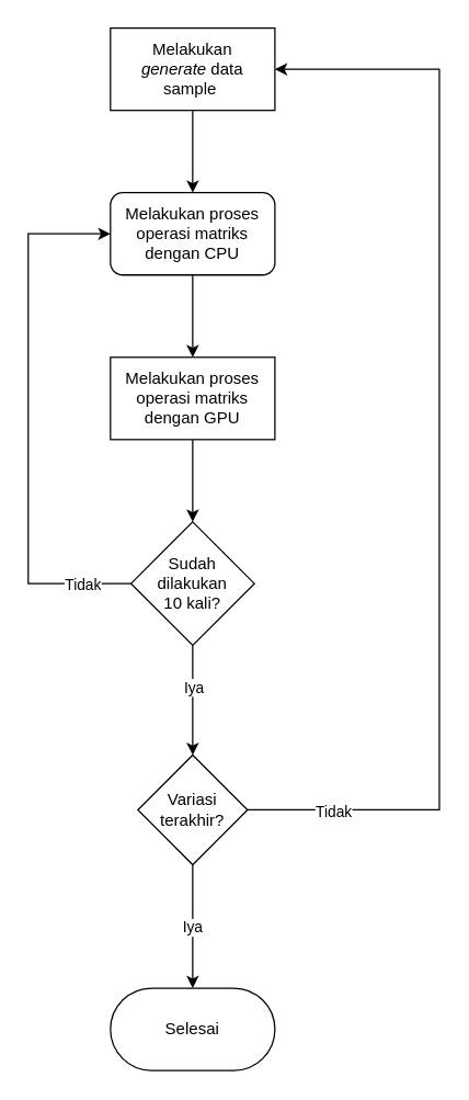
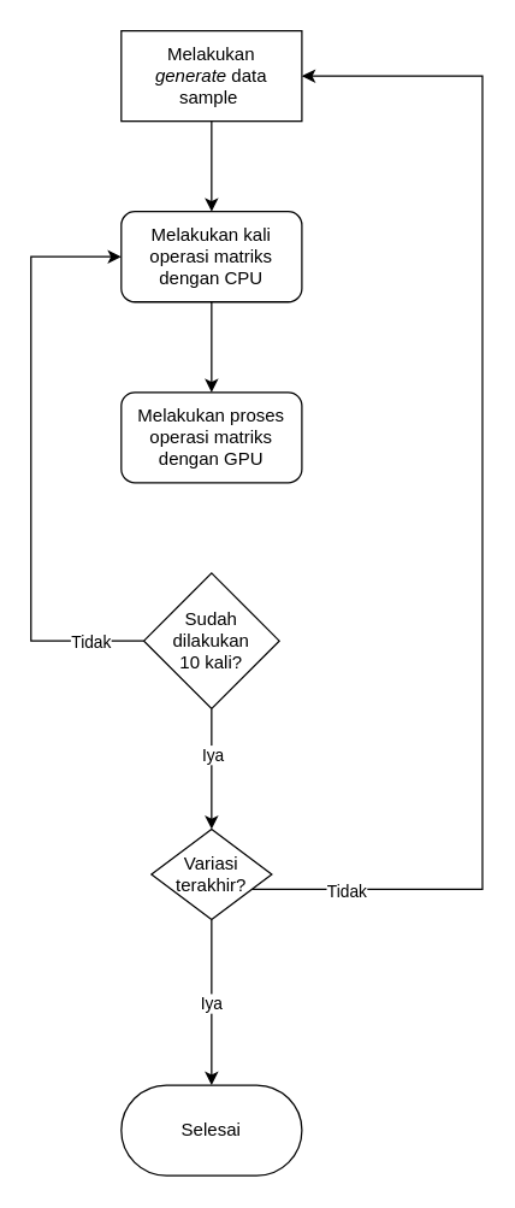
- <mxCell id="5" value="Melakukan proses operasi matriks dengan CPU" style="rounded=1;whiteSpace=wrap;html=1;" vertex="1" parent="1"><mxGeometry x="80" y="140" width="120" height="60" as="geometry" /></mxCell>
+ <mxCell id="5" value="Melakukan kali operasi matriks dengan CPU" style="rounded=1;whiteSpace=wrap;html=1;" vertex="1" parent="1"><mxGeometry x="80" y="140" width="120" height="60" as="geometry" /></mxCell>
- <mxCell id="7" value="Melakukan proses operasi matriks dengan GPU" style="whiteSpace=wrap;html=1;rounded=0;" vertex="1" parent="1"><mxGeometry x="80" y="260" width="120" height="60" as="geometry" /></mxCell>
+ <mxCell id="7" value="Melakukan proses operasi matriks dengan GPU" style="rounded=1;whiteSpace=wrap;html=1;" vertex="1" parent="1"><mxGeometry x="80" y="260" width="120" height="60" as="geometry" /></mxCell>
- <mxCell id="6" style="edgeStyle=orthogonalEdgeStyle;rounded=0;orthogonalLoop=1;jettySize=auto;html=1;" edge="1" parent="1" source="7" target="18"><mxGeometry relative="1" as="geometry" /></mxCell>
- <mxCell id="12" value="Variasi terakhir?" style="rhombus;whiteSpace=wrap;html=1;" vertex="1" parent="1"><mxGeometry x="100" y="550" width="80" height="80" as="geometry" /></mxCell>
+ <mxCell id="12" value="Variasi terakhir?" style="rhombus;whiteSpace=wrap;html=1;" vertex="1" parent="1"><mxGeometry x="100" y="550" width="80" height="60" as="geometry" /></mxCell>
